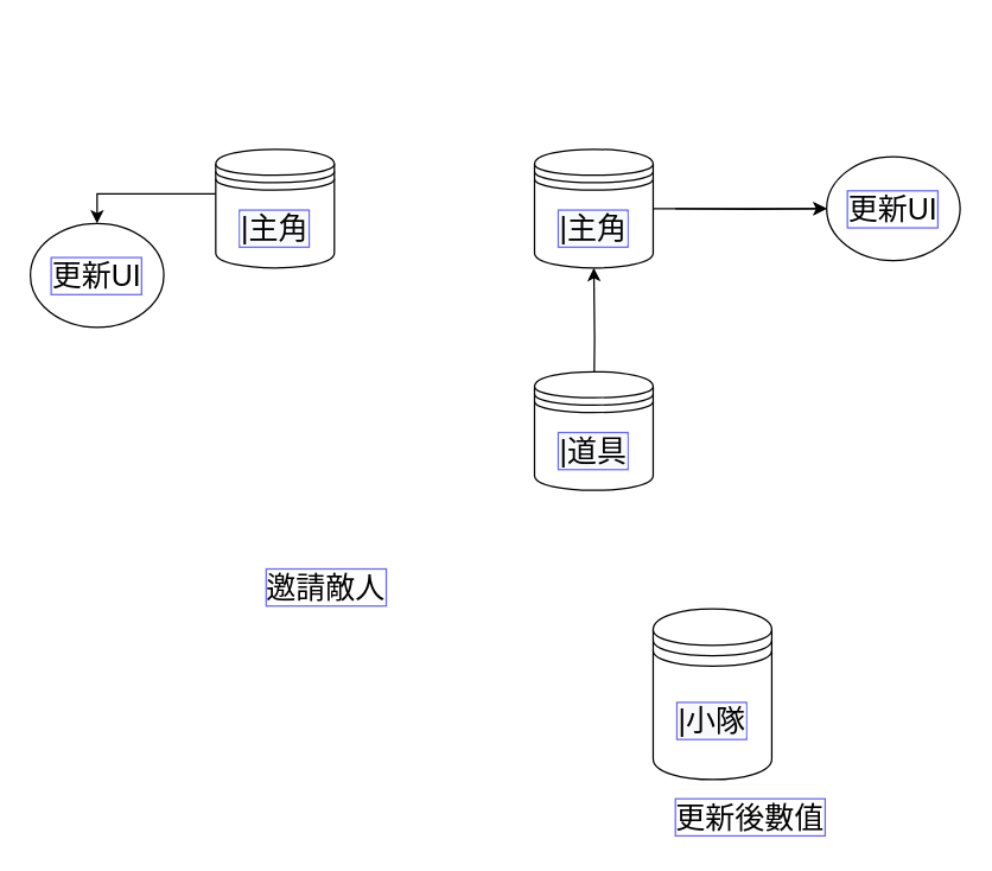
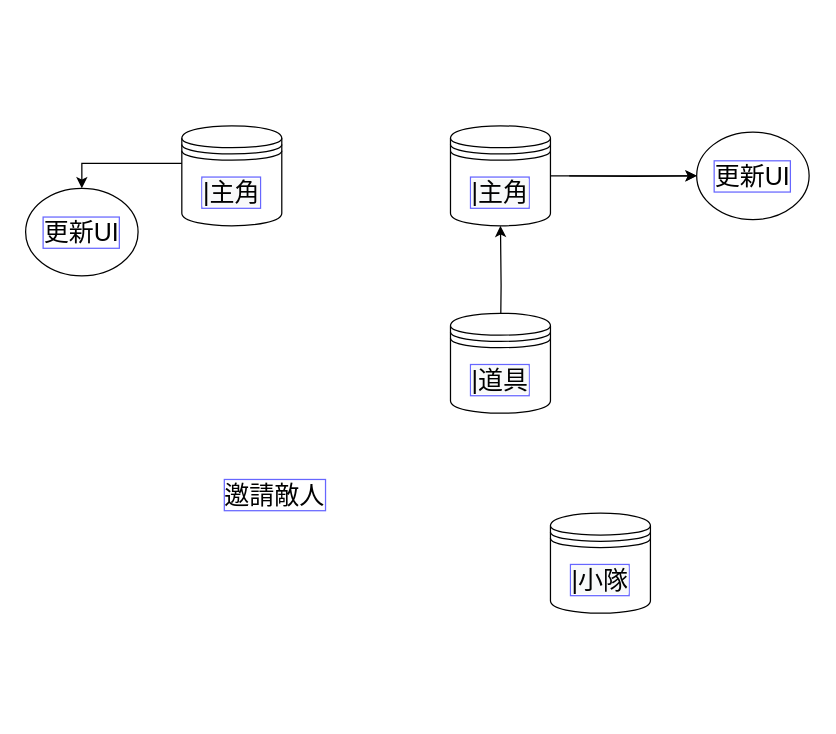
- <mxCell id="21" value="&lt;span style=&quot;color: rgb(0, 0, 0); font-family: Helvetica; font-size: 20px; font-style: normal; font-variant-ligatures: normal; font-variant-caps: normal; letter-spacing: normal; orphans: 2; text-align: center; text-indent: 0px; text-transform: none; widows: 2; word-spacing: 0px; -webkit-text-stroke-width: 0px; background-color: rgb(248, 249, 250); text-decoration-thickness: initial; text-decoration-style: initial; text-decoration-color: initial; float: none; display: inline !important;&quot;&gt;|小隊&lt;/span&gt;" style="shape=datastore;whiteSpace=wrap;html=1;labelBackgroundColor=default;labelBorderColor=#6666FF;fontSize=20;fontStyle=0" vertex="1" parent="1"><mxGeometry x="440" y="410" width="80" height="115" as="geometry" /></mxCell>
+ <mxCell id="21" value="&lt;span style=&quot;color: rgb(0, 0, 0); font-family: Helvetica; font-size: 20px; font-style: normal; font-variant-ligatures: normal; font-variant-caps: normal; letter-spacing: normal; orphans: 2; text-align: center; text-indent: 0px; text-transform: none; widows: 2; word-spacing: 0px; -webkit-text-stroke-width: 0px; background-color: rgb(248, 249, 250); text-decoration-thickness: initial; text-decoration-style: initial; text-decoration-color: initial; float: none; display: inline !important;&quot;&gt;|小隊&lt;/span&gt;" style="shape=datastore;whiteSpace=wrap;html=1;labelBackgroundColor=default;labelBorderColor=#6666FF;fontSize=20;fontStyle=0" vertex="1" parent="1"><mxGeometry x="440" y="410" width="80" height="80" as="geometry" /></mxCell>
- <mxCell id="23" value="更新後數值" style="text;html=1;resizable=0;autosize=1;align=center;verticalAlign=middle;points=[];fillColor=none;strokeColor=none;rounded=0;labelBackgroundColor=default;labelBorderColor=#6666FF;fontSize=20;fontStyle=0" vertex="1" parent="1"><mxGeometry x="445" y="535" width="120" height="30" as="geometry" /></mxCell>
